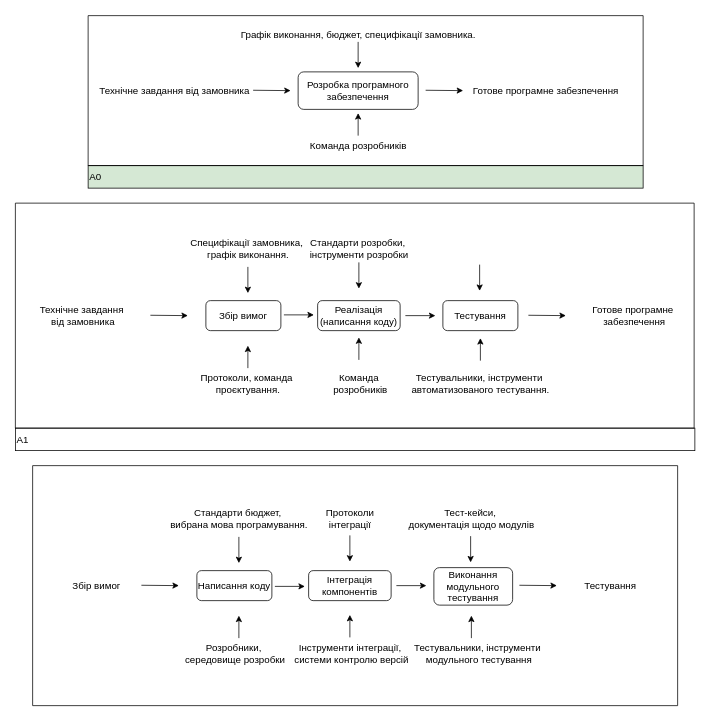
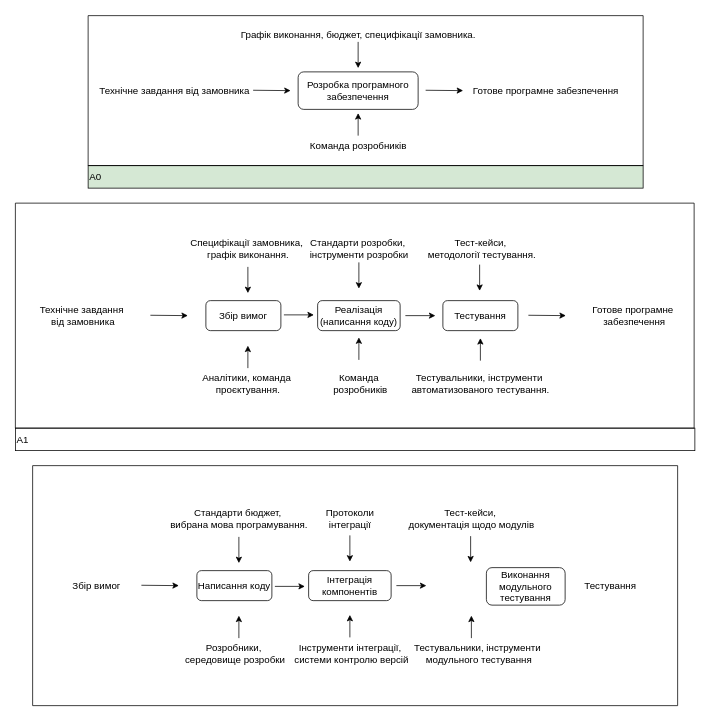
+ <mxCell id="27" value="Тест-кейси,&lt;div&gt;&amp;nbsp;методології тестування.&lt;/div&gt;" style="text;html=1;align=center;verticalAlign=middle;resizable=0;points=[];autosize=1;strokeColor=none;fillColor=none;fontSize=13;" vertex="1" parent="14"><mxGeometry x="535" y="40" width="170" height="40" as="geometry" /></mxCell>
- <mxCell id="29" value="Протоколи, команда&amp;nbsp;&lt;div&gt;проєктування.&lt;/div&gt;" style="text;html=1;align=center;verticalAlign=middle;resizable=0;points=[];autosize=1;strokeColor=none;fillColor=none;fontSize=13;" vertex="1" parent="14"><mxGeometry x="235" y="220" width="150" height="40" as="geometry" /></mxCell>
+ <mxCell id="29" value="Аналітики, команда&amp;nbsp;&lt;div&gt;проєктування.&lt;/div&gt;" style="text;html=1;align=center;verticalAlign=middle;resizable=0;points=[];autosize=1;strokeColor=none;fillColor=none;fontSize=13;" vertex="1" parent="14"><mxGeometry x="235" y="220" width="150" height="40" as="geometry" /></mxCell>
- <mxCell id="44" value="Виконання модульного тестування" style="rounded=1;whiteSpace=wrap;html=1;fontSize=13;" vertex="1" parent="36"><mxGeometry x="535" y="136" width="105" height="50" as="geometry" /></mxCell>
+ <mxCell id="44" value="Виконання модульного тестування" style="rounded=1;whiteSpace=wrap;html=1;fontSize=13;" vertex="1" parent="36"><mxGeometry x="605" y="136" width="105" height="50" as="geometry" /></mxCell>
